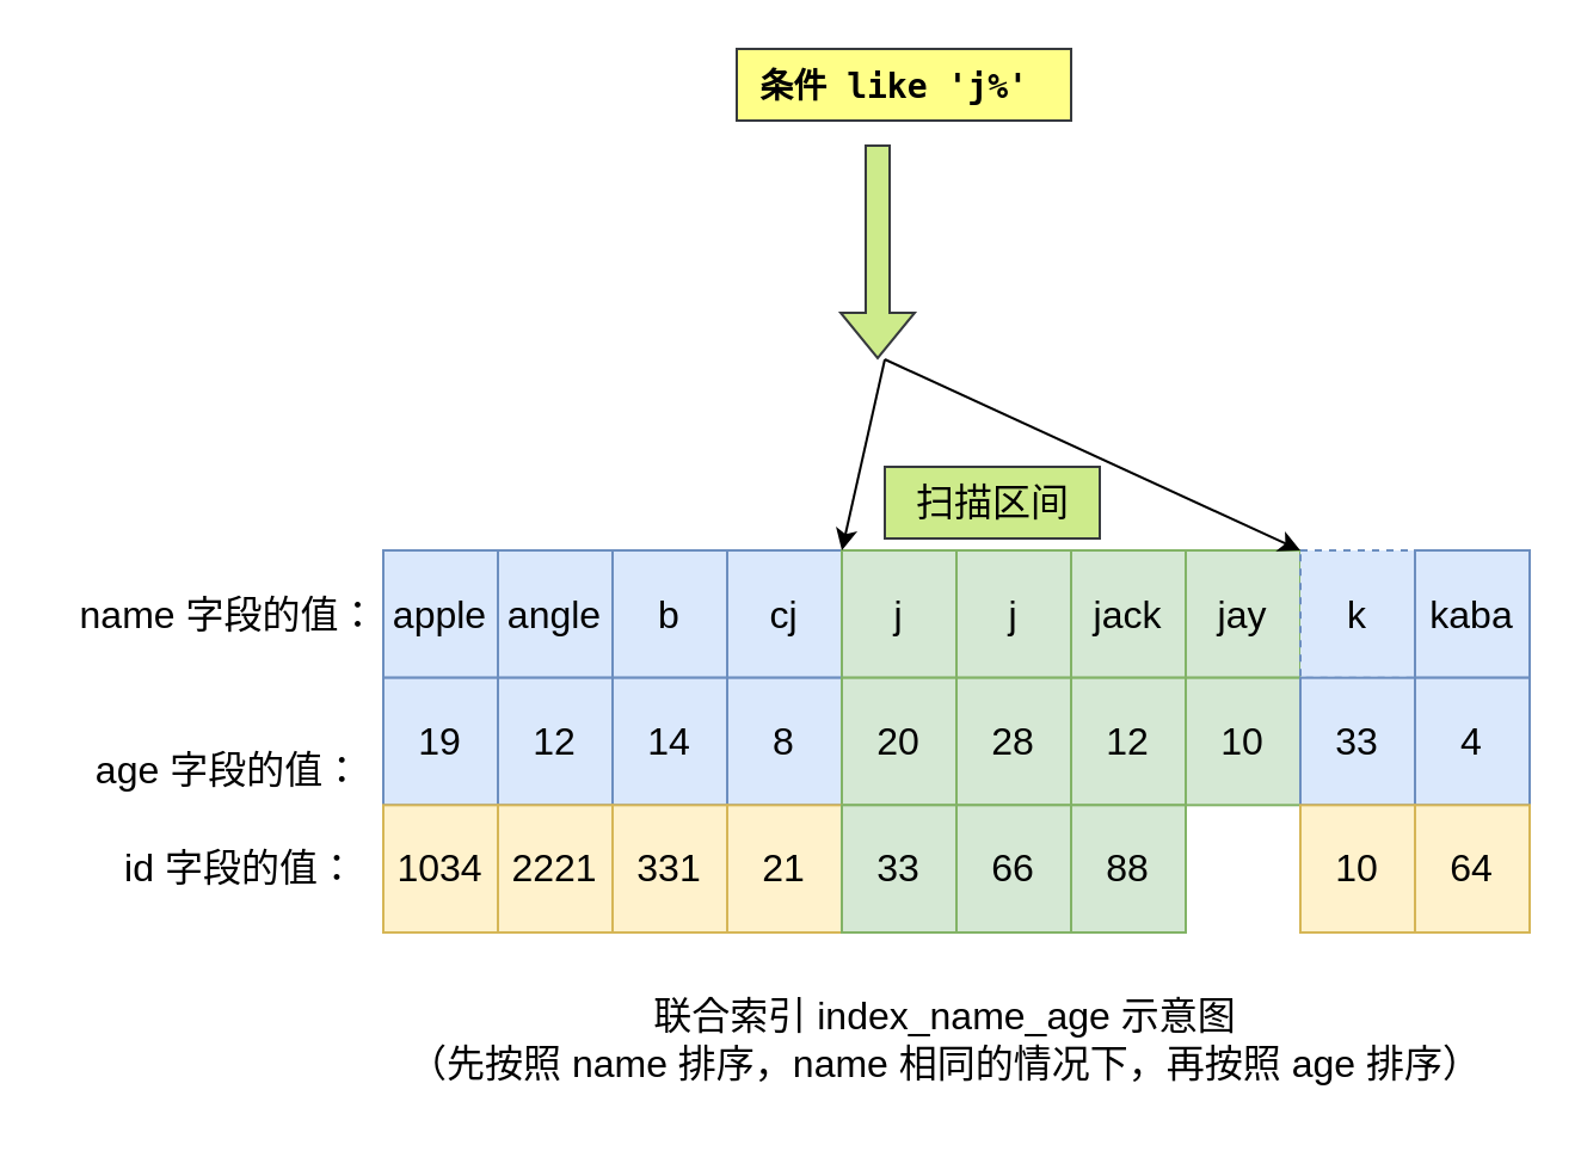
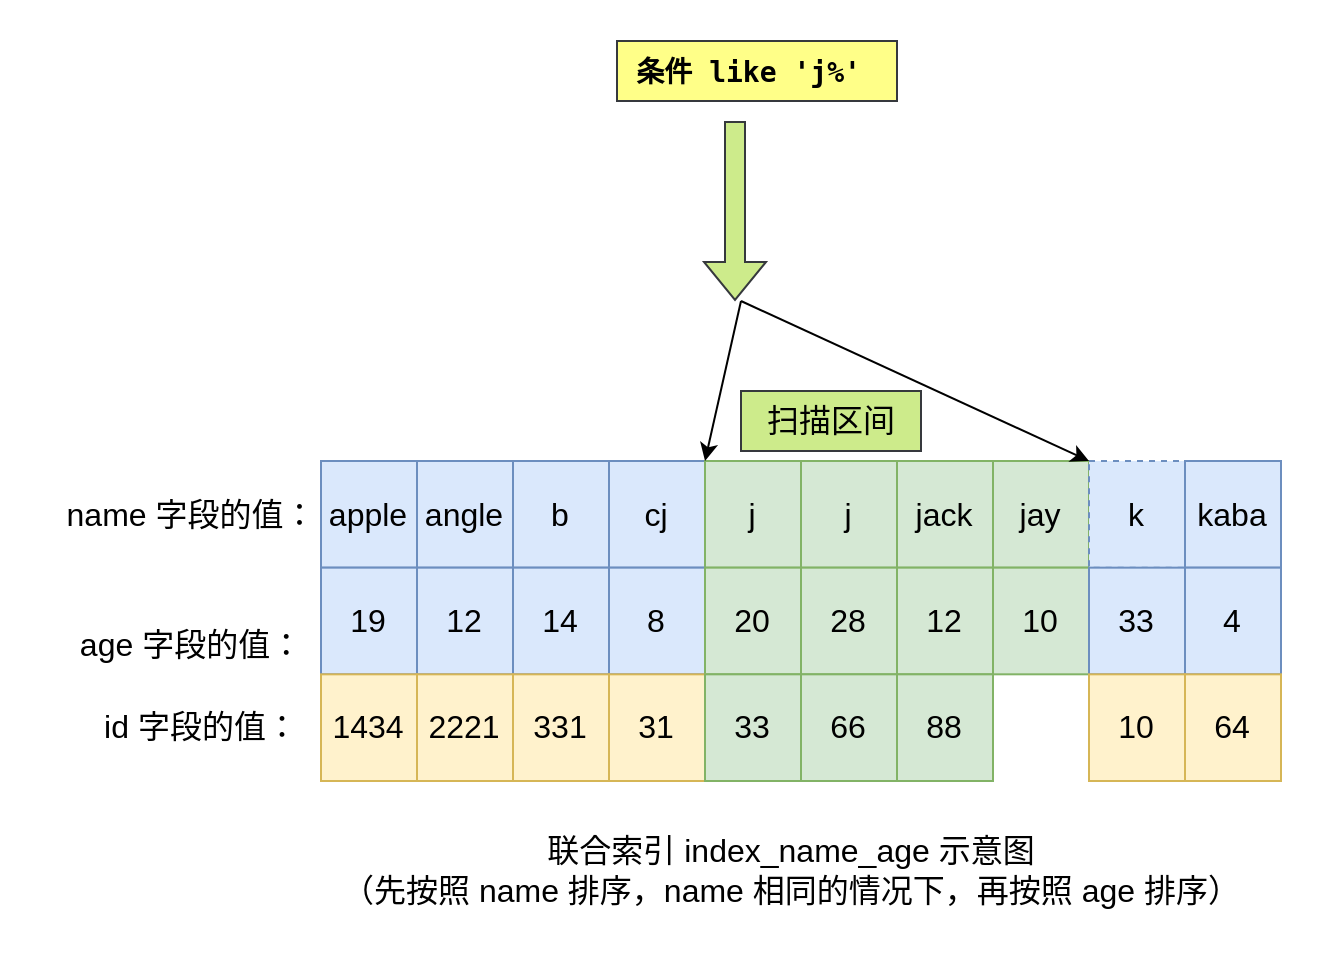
- <mxCell id="22" value="1034" style="rounded=0;whiteSpace=wrap;html=1;fontSize=16;fillColor=#fff2cc;strokeColor=#d6b656;" vertex="1" parent="1"><mxGeometry x="160" y="336.667" width="48" height="53.333" as="geometry" /></mxCell>
+ <mxCell id="22" value="1434" style="rounded=0;whiteSpace=wrap;html=1;fontSize=16;fillColor=#fff2cc;strokeColor=#d6b656;" vertex="1" parent="1"><mxGeometry x="160" y="336.667" width="48" height="53.333" as="geometry" /></mxCell>
- <mxCell id="25" value="21" style="rounded=0;whiteSpace=wrap;html=1;fontSize=16;fillColor=#fff2cc;strokeColor=#d6b656;" vertex="1" parent="1"><mxGeometry x="304" y="336.667" width="48" height="53.333" as="geometry" /></mxCell>
+ <mxCell id="25" value="31" style="rounded=0;whiteSpace=wrap;html=1;fontSize=16;fillColor=#fff2cc;strokeColor=#d6b656;" vertex="1" parent="1"><mxGeometry x="304" y="336.667" width="48" height="53.333" as="geometry" /></mxCell>
